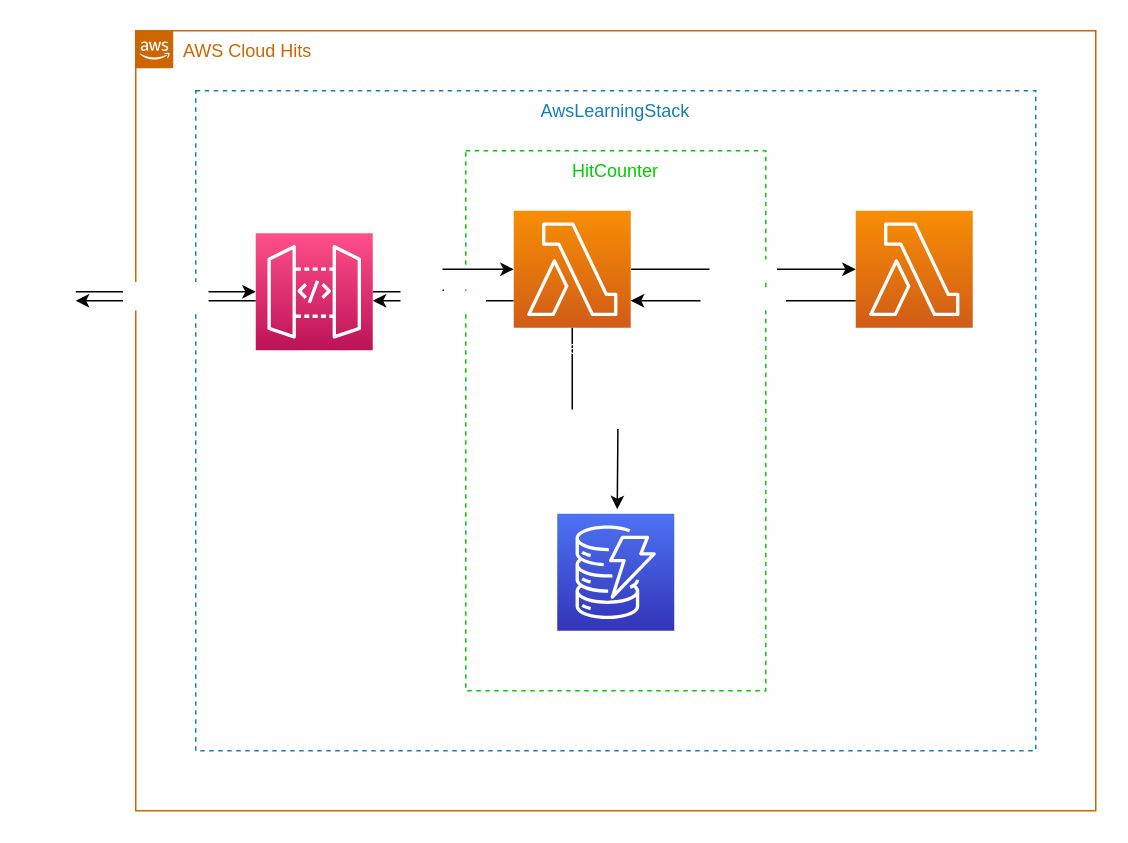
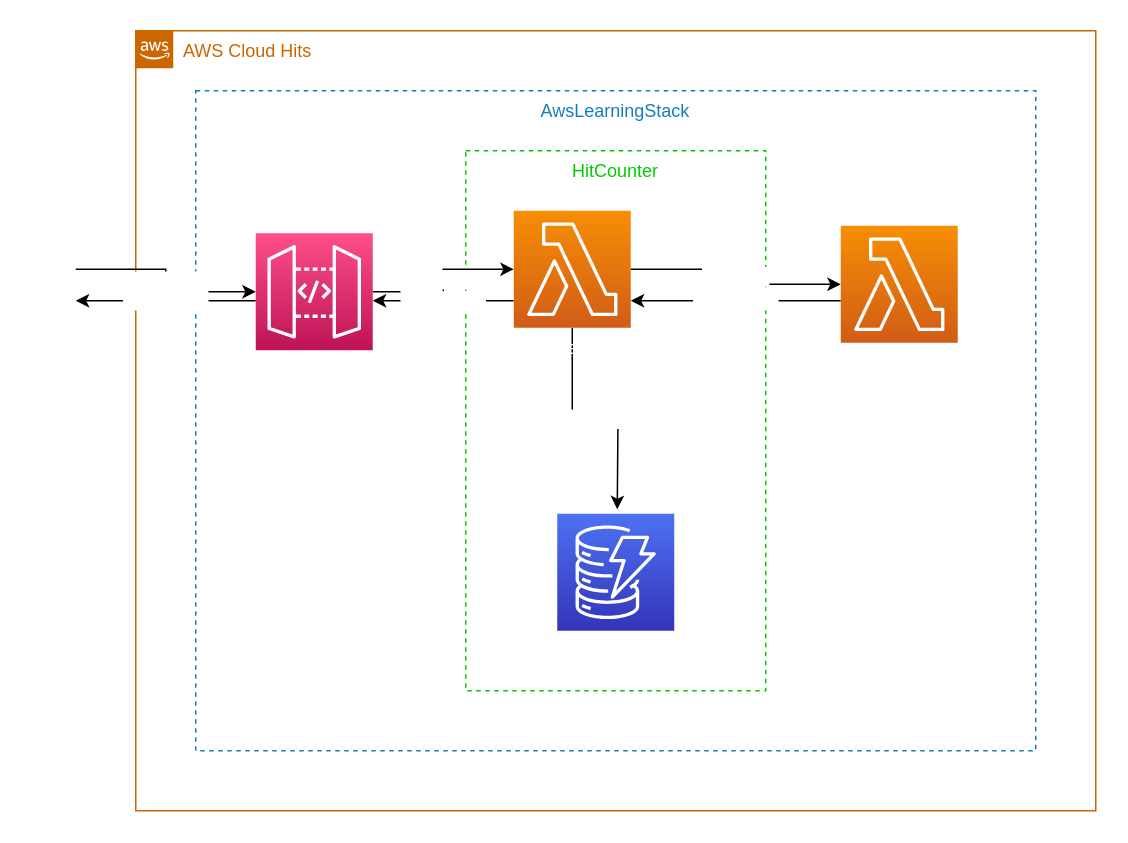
- <mxCell id="15" value="HelloHandlerJs" style="sketch=0;points=[[0,0,0],[0.25,0,0],[0.5,0,0],[0.75,0,0],[1,0,0],[0,1,0],[0.25,1,0],[0.5,1,0],[0.75,1,0],[1,1,0],[0,0.25,0],[0,0.5,0],[0,0.75,0],[1,0.25,0],[1,0.5,0],[1,0.75,0]];outlineConnect=0;fontColor=#FFFFFF;gradientColor=#F78E04;gradientDirection=north;fillColor=#D05C17;strokeColor=#ffffff;dashed=0;verticalLabelPosition=bottom;verticalAlign=top;align=center;html=1;fontSize=12;fontStyle=0;aspect=fixed;shape=mxgraph.aws4.resourceIcon;resIcon=mxgraph.aws4.lambda;" vertex="1" parent="1"><mxGeometry x="570" y="140" width="78" height="78" as="geometry" /></mxCell>
+ <mxCell id="15" value="HelloHandlerJs" style="sketch=0;points=[[0,0,0],[0.25,0,0],[0.5,0,0],[0.75,0,0],[1,0,0],[0,1,0],[0.25,1,0],[0.5,1,0],[0.75,1,0],[1,1,0],[0,0.25,0],[0,0.5,0],[0,0.75,0],[1,0.25,0],[1,0.5,0],[1,0.75,0]];outlineConnect=0;fontColor=#FFFFFF;gradientColor=#F78E04;gradientDirection=north;fillColor=#D05C17;strokeColor=#ffffff;dashed=0;verticalLabelPosition=bottom;verticalAlign=top;align=center;html=1;fontSize=12;fontStyle=0;aspect=fixed;shape=mxgraph.aws4.resourceIcon;resIcon=mxgraph.aws4.lambda;" vertex="1" parent="1"><mxGeometry x="560" y="150" width="78" height="78" as="geometry" /></mxCell>
- <mxCell id="6" value="User" style="shape=umlActor;verticalLabelPosition=bottom;verticalAlign=top;html=1;outlineConnect=0;fontColor=#FFFFFF;strokeColor=#FFFFFF;" parent="1" vertex="1"><mxGeometry x="20" y="164" width="30" height="60" as="geometry" /></mxCell>
+ <mxCell id="6" value="User" style="shape=umlActor;verticalLabelPosition=bottom;verticalAlign=top;html=1;outlineConnect=0;fontColor=#FFFFFF;strokeColor=#FFFFFF;" parent="1" vertex="1"><mxGeometry x="20" y="149" width="30" height="60" as="geometry" /></mxCell>
